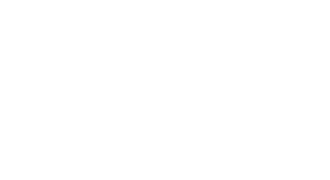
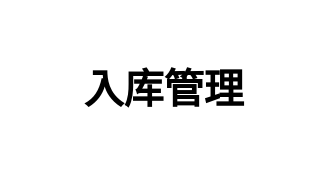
+ <mxCell id="2" value="&lt;b&gt;&lt;font style=&quot;font-size: 16px;&quot;&gt;入库管理&lt;/font&gt;&lt;/b&gt;" style="text;html=1;align=center;verticalAlign=middle;resizable=0;points=[];autosize=1;strokeColor=none;fillColor=none;" vertex="1" parent="1"><mxGeometry x="20" y="20" width="90" height="30" as="geometry" /></mxCell>
